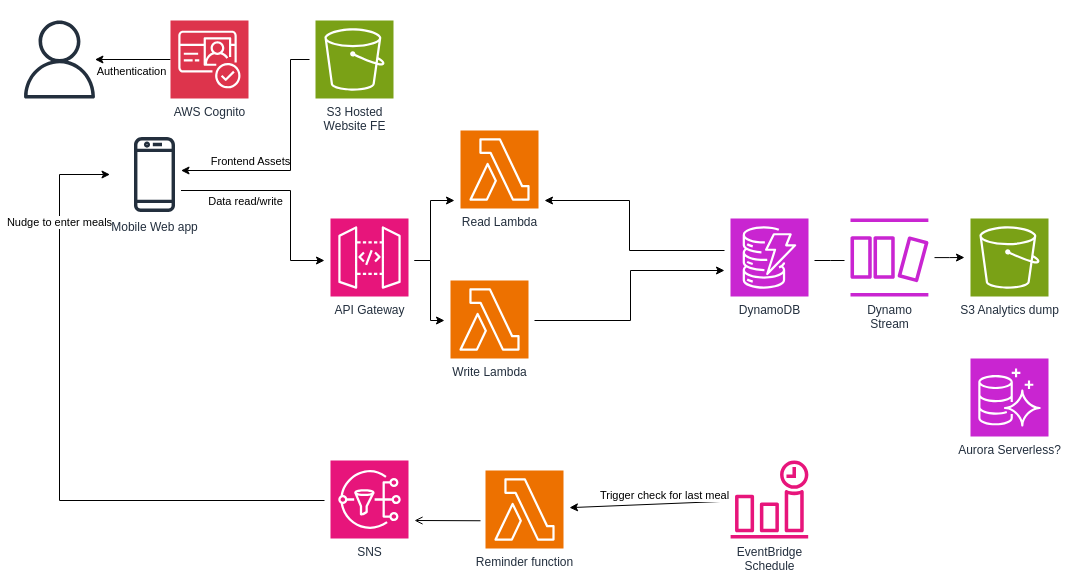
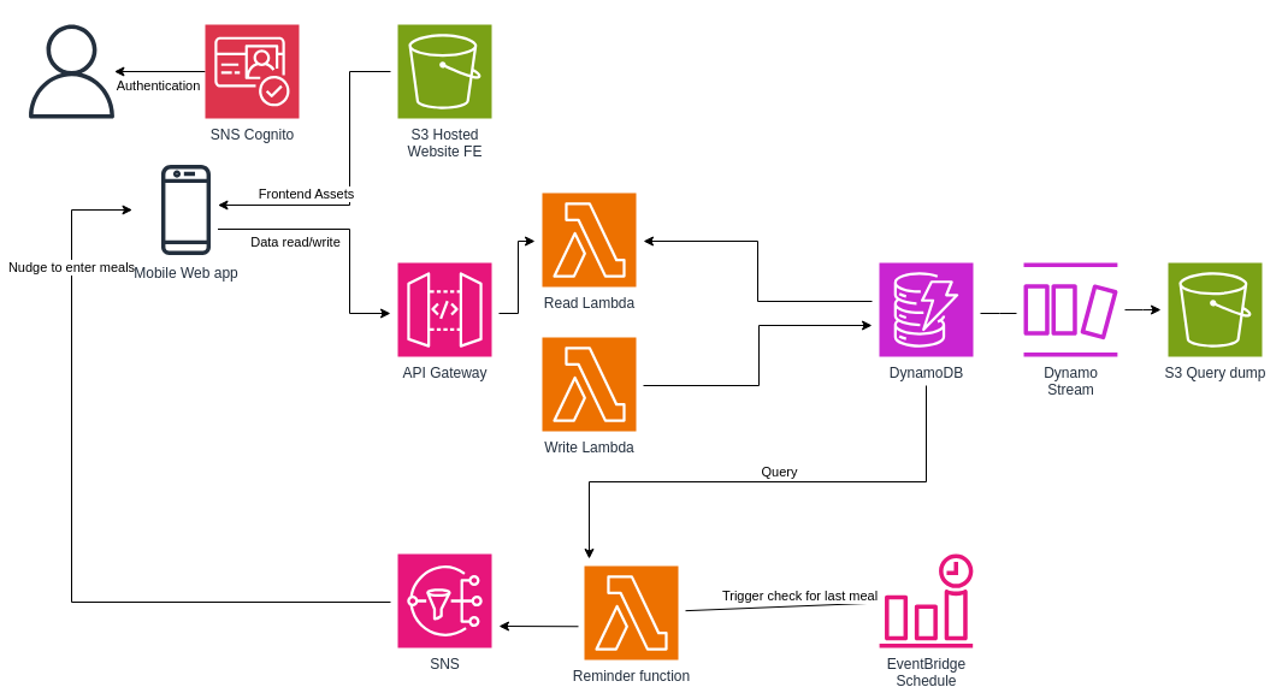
- <mxCell id="6" value="S3 Hosted&lt;div&gt;Website FE&lt;/div&gt;" style="sketch=0;points=[[0,0,0],[0.25,0,0],[0.5,0,0],[0.75,0,0],[1,0,0],[0,1,0],[0.25,1,0],[0.5,1,0],[0.75,1,0],[1,1,0],[0,0.25,0],[0,0.5,0],[0,0.75,0],[1,0.25,0],[1,0.5,0],[1,0.75,0]];outlineConnect=0;fontColor=#232F3E;fillColor=#7AA116;strokeColor=#ffffff;dashed=0;verticalLabelPosition=bottom;verticalAlign=top;align=center;html=1;fontSize=12;fontStyle=0;aspect=fixed;shape=mxgraph.aws4.resourceIcon;resIcon=mxgraph.aws4.s3;" vertex="1" parent="1"><mxGeometry x="315" y="20" width="78" height="78" as="geometry" /></mxCell>
+ <mxCell id="6" value="S3 Hosted&lt;div&gt;Website FE&lt;/div&gt;" style="sketch=0;points=[[0,0,0],[0.25,0,0],[0.5,0,0],[0.75,0,0],[1,0,0],[0,1,0],[0.25,1,0],[0.5,1,0],[0.75,1,0],[1,1,0],[0,0.25,0],[0,0.5,0],[0,0.75,0],[1,0.25,0],[1,0.5,0],[1,0.75,0]];outlineConnect=0;fontColor=#232F3E;fillColor=#7AA116;strokeColor=#ffffff;dashed=0;verticalLabelPosition=bottom;verticalAlign=top;align=center;html=1;fontSize=12;fontStyle=0;aspect=fixed;shape=mxgraph.aws4.resourceIcon;resIcon=mxgraph.aws4.s3;" vertex="1" parent="1"><mxGeometry x="330" y="20" width="78" height="78" as="geometry" /></mxCell>
- <mxCell id="5" value="AWS Cognito" style="sketch=0;points=[[0,0,0],[0.25,0,0],[0.5,0,0],[0.75,0,0],[1,0,0],[0,1,0],[0.25,1,0],[0.5,1,0],[0.75,1,0],[1,1,0],[0,0.25,0],[0,0.5,0],[0,0.75,0],[1,0.25,0],[1,0.5,0],[1,0.75,0]];outlineConnect=0;fontColor=#232F3E;fillColor=#DD344C;strokeColor=#ffffff;dashed=0;verticalLabelPosition=bottom;verticalAlign=top;align=center;html=1;fontSize=12;fontStyle=0;aspect=fixed;shape=mxgraph.aws4.resourceIcon;resIcon=mxgraph.aws4.cognito;" vertex="1" parent="1"><mxGeometry x="170" y="20" width="78" height="78" as="geometry" /></mxCell>
+ <mxCell id="5" value="SNS Cognito" style="sketch=0;points=[[0,0,0],[0.25,0,0],[0.5,0,0],[0.75,0,0],[1,0,0],[0,1,0],[0.25,1,0],[0.5,1,0],[0.75,1,0],[1,1,0],[0,0.25,0],[0,0.5,0],[0,0.75,0],[1,0.25,0],[1,0.5,0],[1,0.75,0]];outlineConnect=0;fontColor=#232F3E;fillColor=#DD344C;strokeColor=#ffffff;dashed=0;verticalLabelPosition=bottom;verticalAlign=top;align=center;html=1;fontSize=12;fontStyle=0;aspect=fixed;shape=mxgraph.aws4.resourceIcon;resIcon=mxgraph.aws4.cognito;" vertex="1" parent="1"><mxGeometry x="170" y="20" width="78" height="78" as="geometry" /></mxCell>
- <mxCell id="8" value="Read Lambda" style="sketch=0;points=[[0,0,0],[0.25,0,0],[0.5,0,0],[0.75,0,0],[1,0,0],[0,1,0],[0.25,1,0],[0.5,1,0],[0.75,1,0],[1,1,0],[0,0.25,0],[0,0.5,0],[0,0.75,0],[1,0.25,0],[1,0.5,0],[1,0.75,0]];outlineConnect=0;fontColor=#232F3E;fillColor=#ED7100;strokeColor=#ffffff;dashed=0;verticalLabelPosition=bottom;verticalAlign=top;align=center;html=1;fontSize=12;fontStyle=0;aspect=fixed;shape=mxgraph.aws4.resourceIcon;resIcon=mxgraph.aws4.lambda;" vertex="1" parent="1"><mxGeometry x="460" y="130" width="78" height="78" as="geometry" /></mxCell>
+ <mxCell id="8" value="Read Lambda" style="sketch=0;points=[[0,0,0],[0.25,0,0],[0.5,0,0],[0.75,0,0],[1,0,0],[0,1,0],[0.25,1,0],[0.5,1,0],[0.75,1,0],[1,1,0],[0,0.25,0],[0,0.5,0],[0,0.75,0],[1,0.25,0],[1,0.5,0],[1,0.75,0]];outlineConnect=0;fontColor=#232F3E;fillColor=#ED7100;strokeColor=#ffffff;dashed=0;verticalLabelPosition=bottom;verticalAlign=top;align=center;html=1;fontSize=12;fontStyle=0;aspect=fixed;shape=mxgraph.aws4.resourceIcon;resIcon=mxgraph.aws4.lambda;" vertex="1" parent="1"><mxGeometry x="450" y="160" width="78" height="78" as="geometry" /></mxCell>
- <mxCell id="18" value="" style="endArrow=classic;html=1;rounded=0;targetPerimeterSpacing=6;sourcePerimeterSpacing=6;edgeStyle=orthogonalEdgeStyle;" edge="1" parent="1" source="9" target="11"><mxGeometry width="50" height="50" relative="1" as="geometry"><mxPoint x="424" y="270" as="sourcePoint" /><mxPoint x="454" y="230" as="targetPoint" /><Array as="points"><mxPoint x="430" y="260" /><mxPoint x="430" y="320" /></Array></mxGeometry></mxCell>
- <mxCell id="12" value="S3 Analytics dump" style="sketch=0;points=[[0,0,0],[0.25,0,0],[0.5,0,0],[0.75,0,0],[1,0,0],[0,1,0],[0.25,1,0],[0.5,1,0],[0.75,1,0],[1,1,0],[0,0.25,0],[0,0.5,0],[0,0.75,0],[1,0.25,0],[1,0.5,0],[1,0.75,0]];outlineConnect=0;fontColor=#232F3E;fillColor=#7AA116;strokeColor=#ffffff;dashed=0;verticalLabelPosition=bottom;verticalAlign=top;align=center;html=1;fontSize=12;fontStyle=0;aspect=fixed;shape=mxgraph.aws4.resourceIcon;resIcon=mxgraph.aws4.s3;" vertex="1" parent="1"><mxGeometry x="970" y="218" width="78" height="78" as="geometry" /></mxCell>
+ <mxCell id="12" value="S3 Query dump" style="sketch=0;points=[[0,0,0],[0.25,0,0],[0.5,0,0],[0.75,0,0],[1,0,0],[0,1,0],[0.25,1,0],[0.5,1,0],[0.75,1,0],[1,1,0],[0,0.25,0],[0,0.5,0],[0,0.75,0],[1,0.25,0],[1,0.5,0],[1,0.75,0]];outlineConnect=0;fontColor=#232F3E;fillColor=#7AA116;strokeColor=#ffffff;dashed=0;verticalLabelPosition=bottom;verticalAlign=top;align=center;html=1;fontSize=12;fontStyle=0;aspect=fixed;shape=mxgraph.aws4.resourceIcon;resIcon=mxgraph.aws4.s3;" vertex="1" parent="1"><mxGeometry x="970" y="218" width="78" height="78" as="geometry" /></mxCell>
- <mxCell id="31" value="Aurora Serverless?" style="sketch=0;points=[[0,0,0],[0.25,0,0],[0.5,0,0],[0.75,0,0],[1,0,0],[0,1,0],[0.25,1,0],[0.5,1,0],[0.75,1,0],[1,1,0],[0,0.25,0],[0,0.5,0],[0,0.75,0],[1,0.25,0],[1,0.5,0],[1,0.75,0]];outlineConnect=0;fontColor=#232F3E;fillColor=#C925D1;strokeColor=#ffffff;dashed=0;verticalLabelPosition=bottom;verticalAlign=top;align=center;html=1;fontSize=12;fontStyle=0;aspect=fixed;shape=mxgraph.aws4.resourceIcon;resIcon=mxgraph.aws4.aurora;" vertex="1" parent="1"><mxGeometry x="970" y="358" width="78" height="78" as="geometry" /></mxCell>
+ <mxCell id="29" value="" style="endArrow=classic;html=1;rounded=0;targetPerimeterSpacing=6;sourcePerimeterSpacing=24;edgeStyle=orthogonalEdgeStyle;" edge="1" parent="1" source="7" target="26"><mxGeometry width="50" height="50" relative="1" as="geometry"><mxPoint x="544" y="509" as="sourcePoint" /><mxPoint x="734" y="509" as="targetPoint" /><Array as="points"><mxPoint x="769" y="400" /><mxPoint x="489" y="400" /></Array></mxGeometry></mxCell>
+ <mxCell id="30" value="Query" style="edgeLabel;html=1;align=center;verticalAlign=middle;resizable=0;points=[];" vertex="1" connectable="0" parent="29"><mxGeometry x="-0.273" y="-2" relative="1" as="geometry"><mxPoint x="-49" y="-7" as="offset" /></mxGeometry></mxCell>
- <mxCell id="27" value="" style="endArrow=classic;html=1;rounded=0;targetPerimeterSpacing=6;sourcePerimeterSpacing=6;" edge="1" parent="1" source="25" target="26"><mxGeometry width="50" height="50" relative="1" as="geometry"><mxPoint x="580" y="430" as="sourcePoint" /><mxPoint x="630" y="380" as="targetPoint" /></mxGeometry></mxCell>
+ <mxCell id="27" value="" style="endArrow=none;html=1;rounded=0;targetPerimeterSpacing=6;sourcePerimeterSpacing=6;" edge="1" parent="1" source="25" target="26"><mxGeometry width="50" height="50" relative="1" as="geometry"><mxPoint x="580" y="430" as="sourcePoint" /><mxPoint x="630" y="380" as="targetPoint" /></mxGeometry></mxCell>
- <mxCell id="32" value="" style="endArrow=open;html=1;rounded=0;targetPerimeterSpacing=6;sourcePerimeterSpacing=6;edgeStyle=orthogonalEdgeStyle;" edge="1" parent="1" source="26" target="24"><mxGeometry width="50" height="50" relative="1" as="geometry"><mxPoint x="779" y="330" as="sourcePoint" /><mxPoint x="499" y="464" as="targetPoint" /><Array as="points"><mxPoint x="480" y="520" /><mxPoint x="480" y="520" /></Array></mxGeometry></mxCell>
+ <mxCell id="32" value="" style="endArrow=classic;html=1;rounded=0;targetPerimeterSpacing=6;sourcePerimeterSpacing=6;edgeStyle=orthogonalEdgeStyle;" edge="1" parent="1" source="26" target="24"><mxGeometry width="50" height="50" relative="1" as="geometry"><mxPoint x="779" y="330" as="sourcePoint" /><mxPoint x="499" y="464" as="targetPoint" /><Array as="points"><mxPoint x="480" y="520" /><mxPoint x="480" y="520" /></Array></mxGeometry></mxCell>
